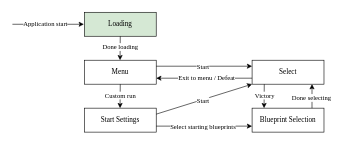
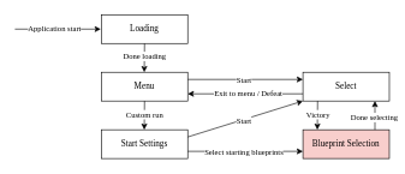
- <mxCell id="2" value="Loading" style="rounded=0;whiteSpace=wrap;html=1;fontFamily=&quot;Latin Mono Regular 12&quot;;fillColor=#d5e8d4;" vertex="1" parent="1"><mxGeometry x="140" y="20" width="120" height="40" as="geometry" /></mxCell>
+ <mxCell id="2" value="Loading" style="rounded=0;whiteSpace=wrap;html=1;fontFamily=&quot;Latin Mono Regular 12&quot;;" vertex="1" parent="1"><mxGeometry x="140" y="20" width="120" height="40" as="geometry" /></mxCell>
- <mxCell id="4" value="Blueprint Selection" style="rounded=0;whiteSpace=wrap;html=1;fontFamily=&quot;Latin Mono Regular 12&quot;;" vertex="1" parent="1"><mxGeometry x="420" y="180" width="120" height="40" as="geometry" /></mxCell>
+ <mxCell id="4" value="Blueprint Selection" style="rounded=0;whiteSpace=wrap;html=1;fontFamily=&quot;Latin Mono Regular 12&quot;;fillColor=#f8cecc;" vertex="1" parent="1"><mxGeometry x="420" y="180" width="120" height="40" as="geometry" /></mxCell>
